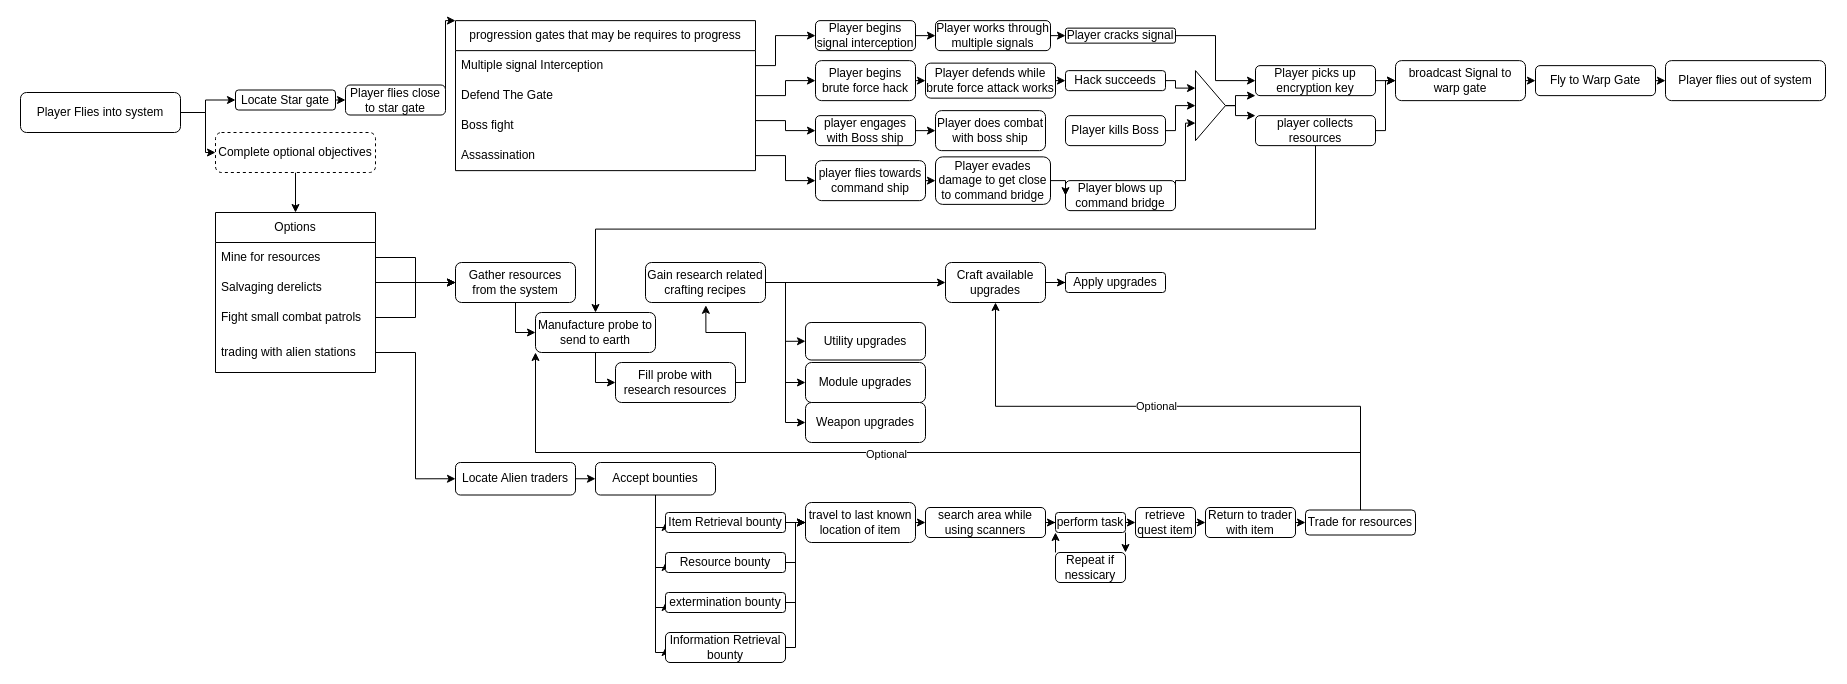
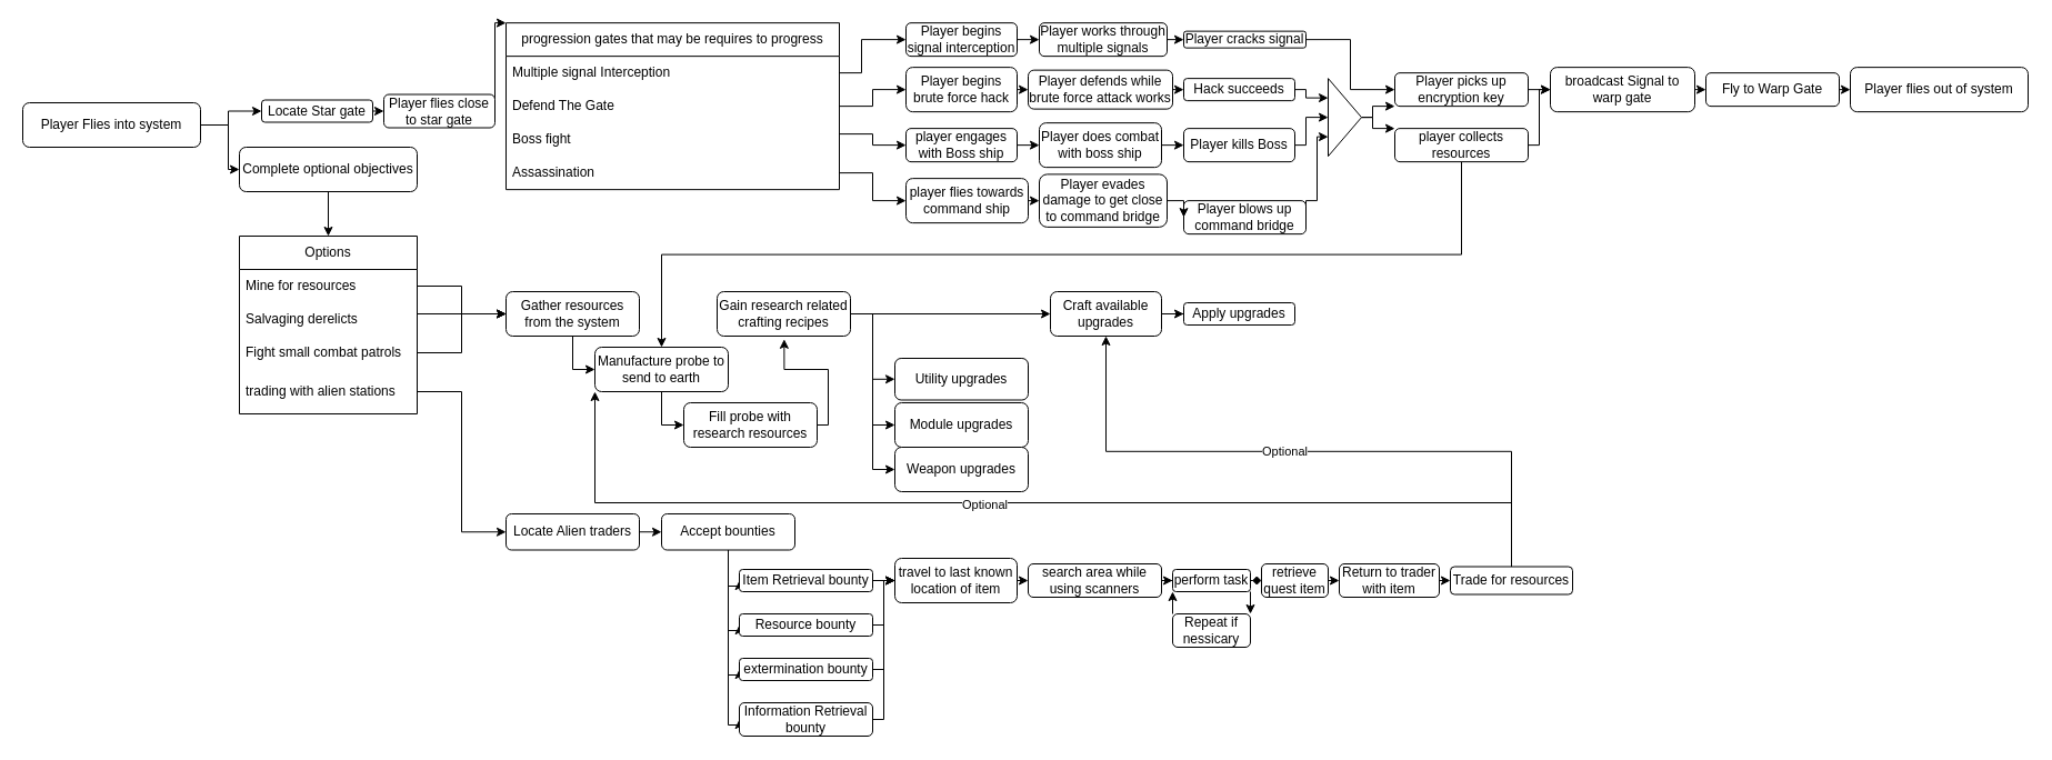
+ <mxCell id="111" style="edgeStyle=orthogonalEdgeStyle;rounded=0;orthogonalLoop=1;jettySize=auto;html=1;exitX=1;exitY=0.5;exitDx=0;exitDy=0;entryX=0;entryY=0.5;entryDx=0;entryDy=0;" edge="1" parent="1" source="112" target="84"><mxGeometry relative="1" as="geometry"><Array as="points"><mxPoint x="1045" y="130.13" /></Array></mxGeometry></mxCell>
- <mxCell id="32" value="Complete optional objectives" style="rounded=1;whiteSpace=wrap;html=1;dashed=1;" vertex="1" parent="1"><mxGeometry x="215" y="132" width="160" height="40" as="geometry" /></mxCell>
+ <mxCell id="32" value="Complete optional objectives" style="rounded=1;whiteSpace=wrap;html=1;" vertex="1" parent="1"><mxGeometry x="215" y="132" width="160" height="40" as="geometry" /></mxCell>
- <mxCell id="64" style="edgeStyle=orthogonalEdgeStyle;rounded=0;orthogonalLoop=1;jettySize=auto;html=1;exitX=1;exitY=0.5;exitDx=0;exitDy=0;entryX=0;entryY=0.5;entryDx=0;entryDy=0;" edge="1" parent="1" source="65" target="67"><mxGeometry relative="1" as="geometry" /></mxCell>
+ <mxCell id="64" style="edgeStyle=orthogonalEdgeStyle;rounded=0;orthogonalLoop=1;jettySize=auto;html=1;exitX=1;exitY=0.5;exitDx=0;exitDy=0;entryX=0;entryY=0.5;entryDx=0;entryDy=0;endArrow=diamond;" edge="1" parent="1" source="65" target="67"><mxGeometry relative="1" as="geometry" /></mxCell>
